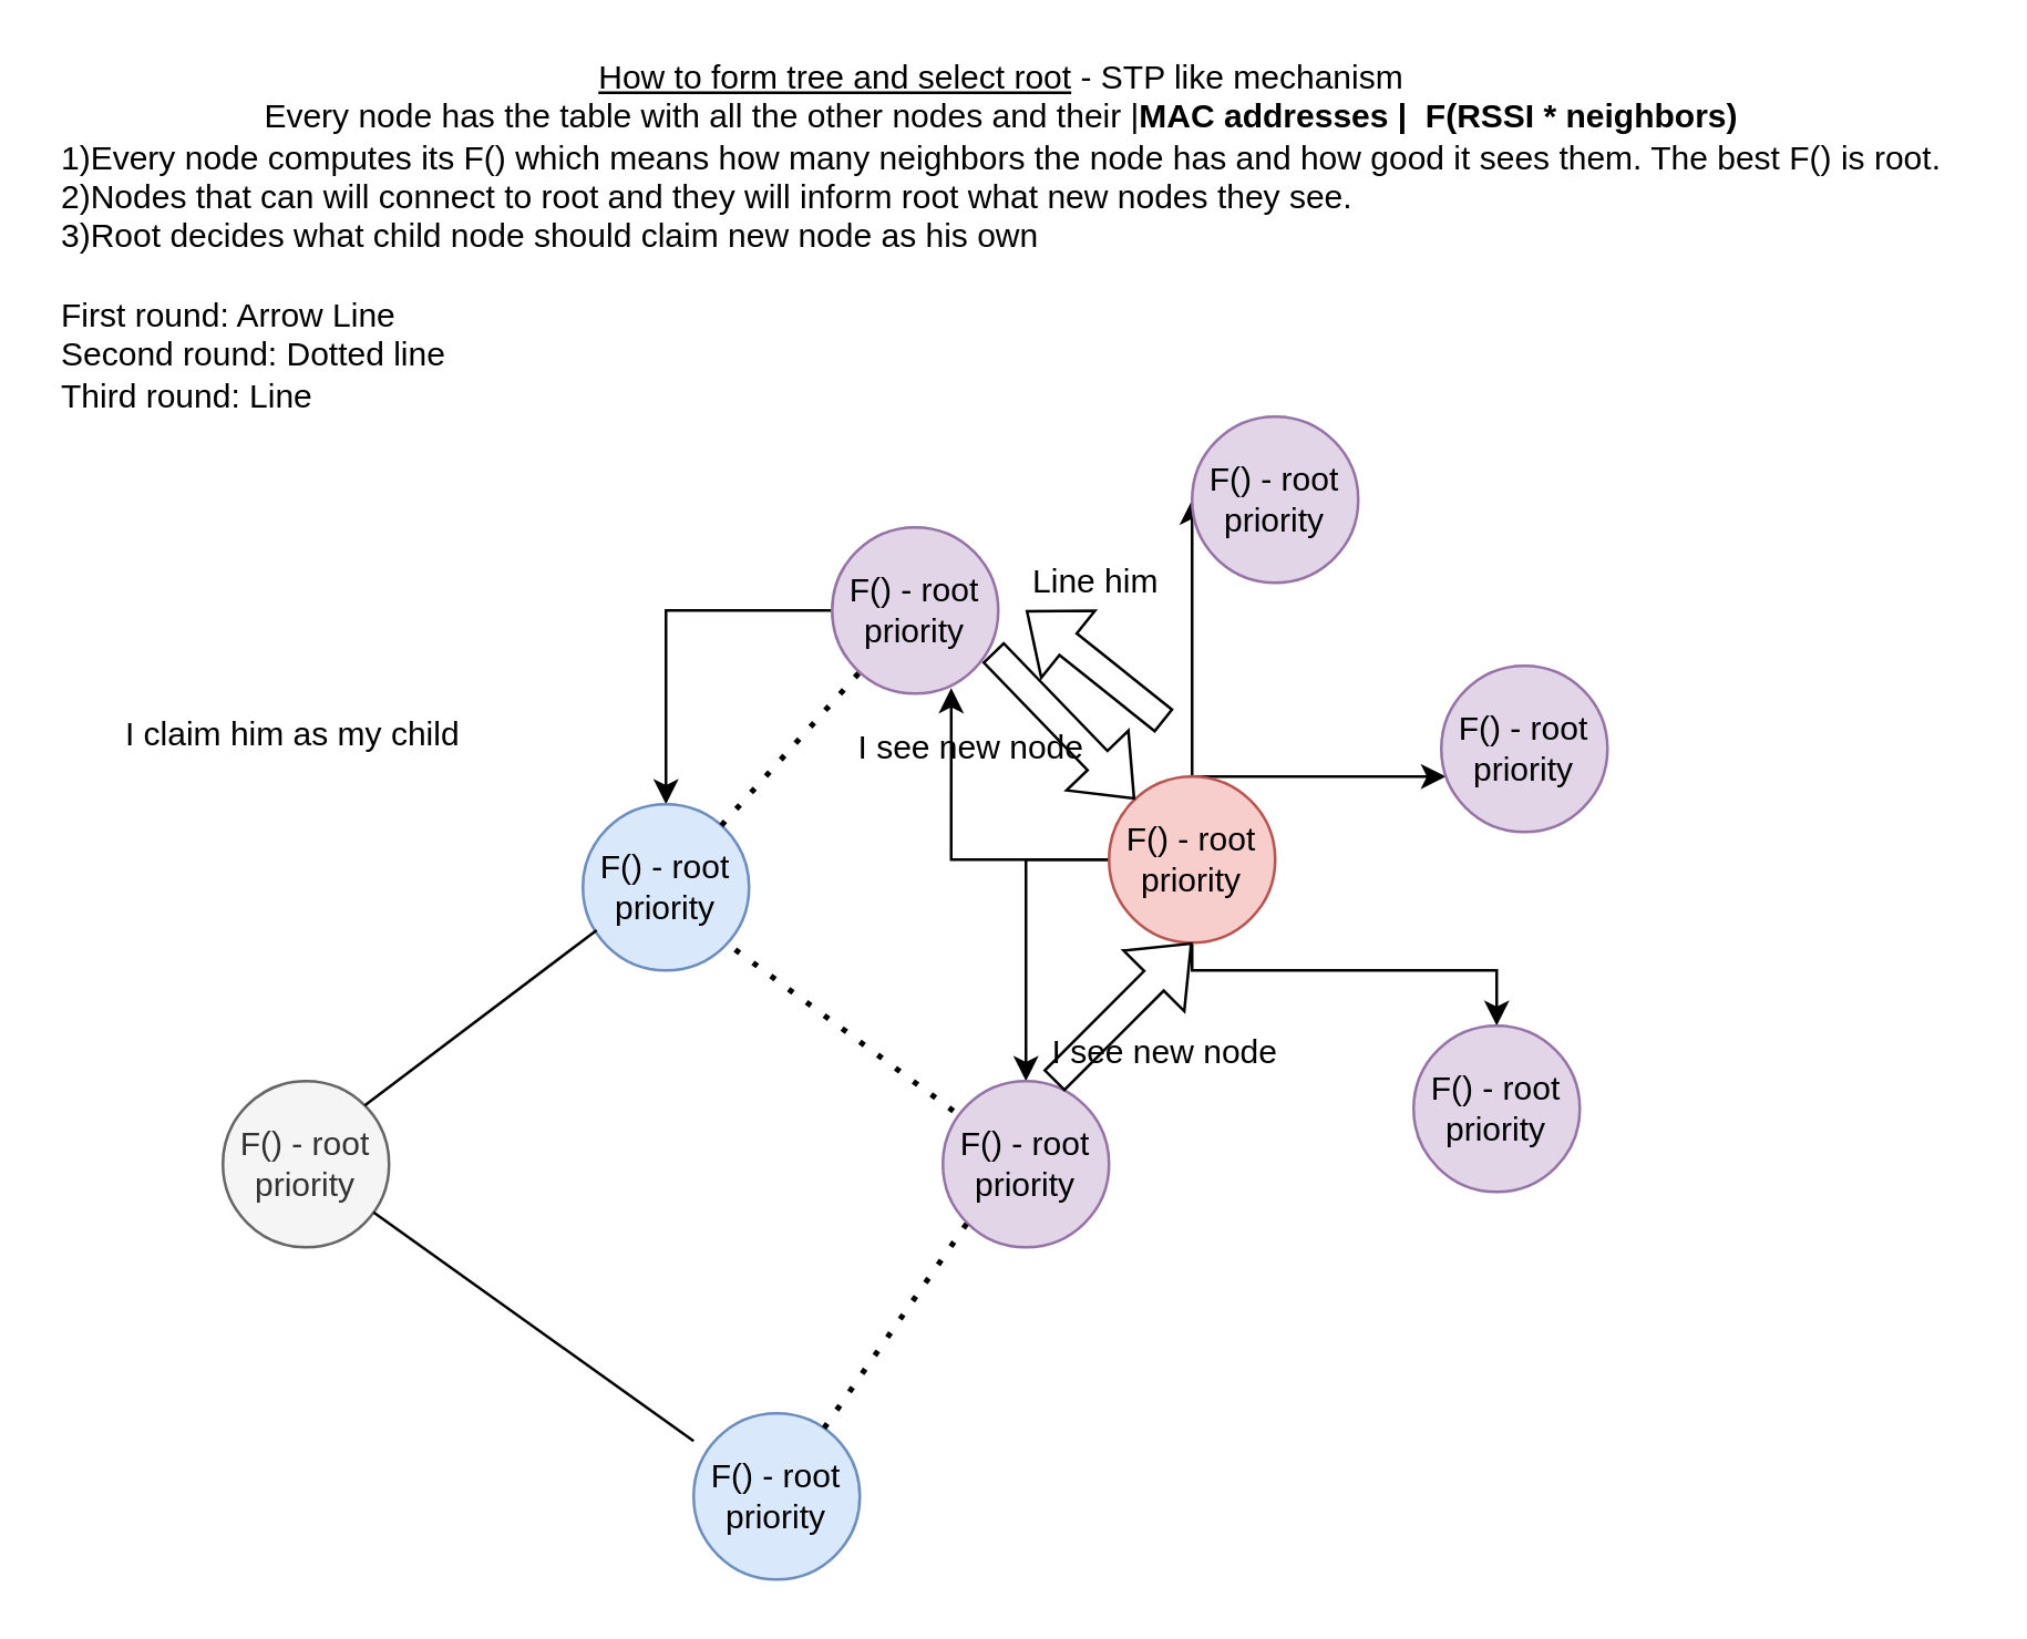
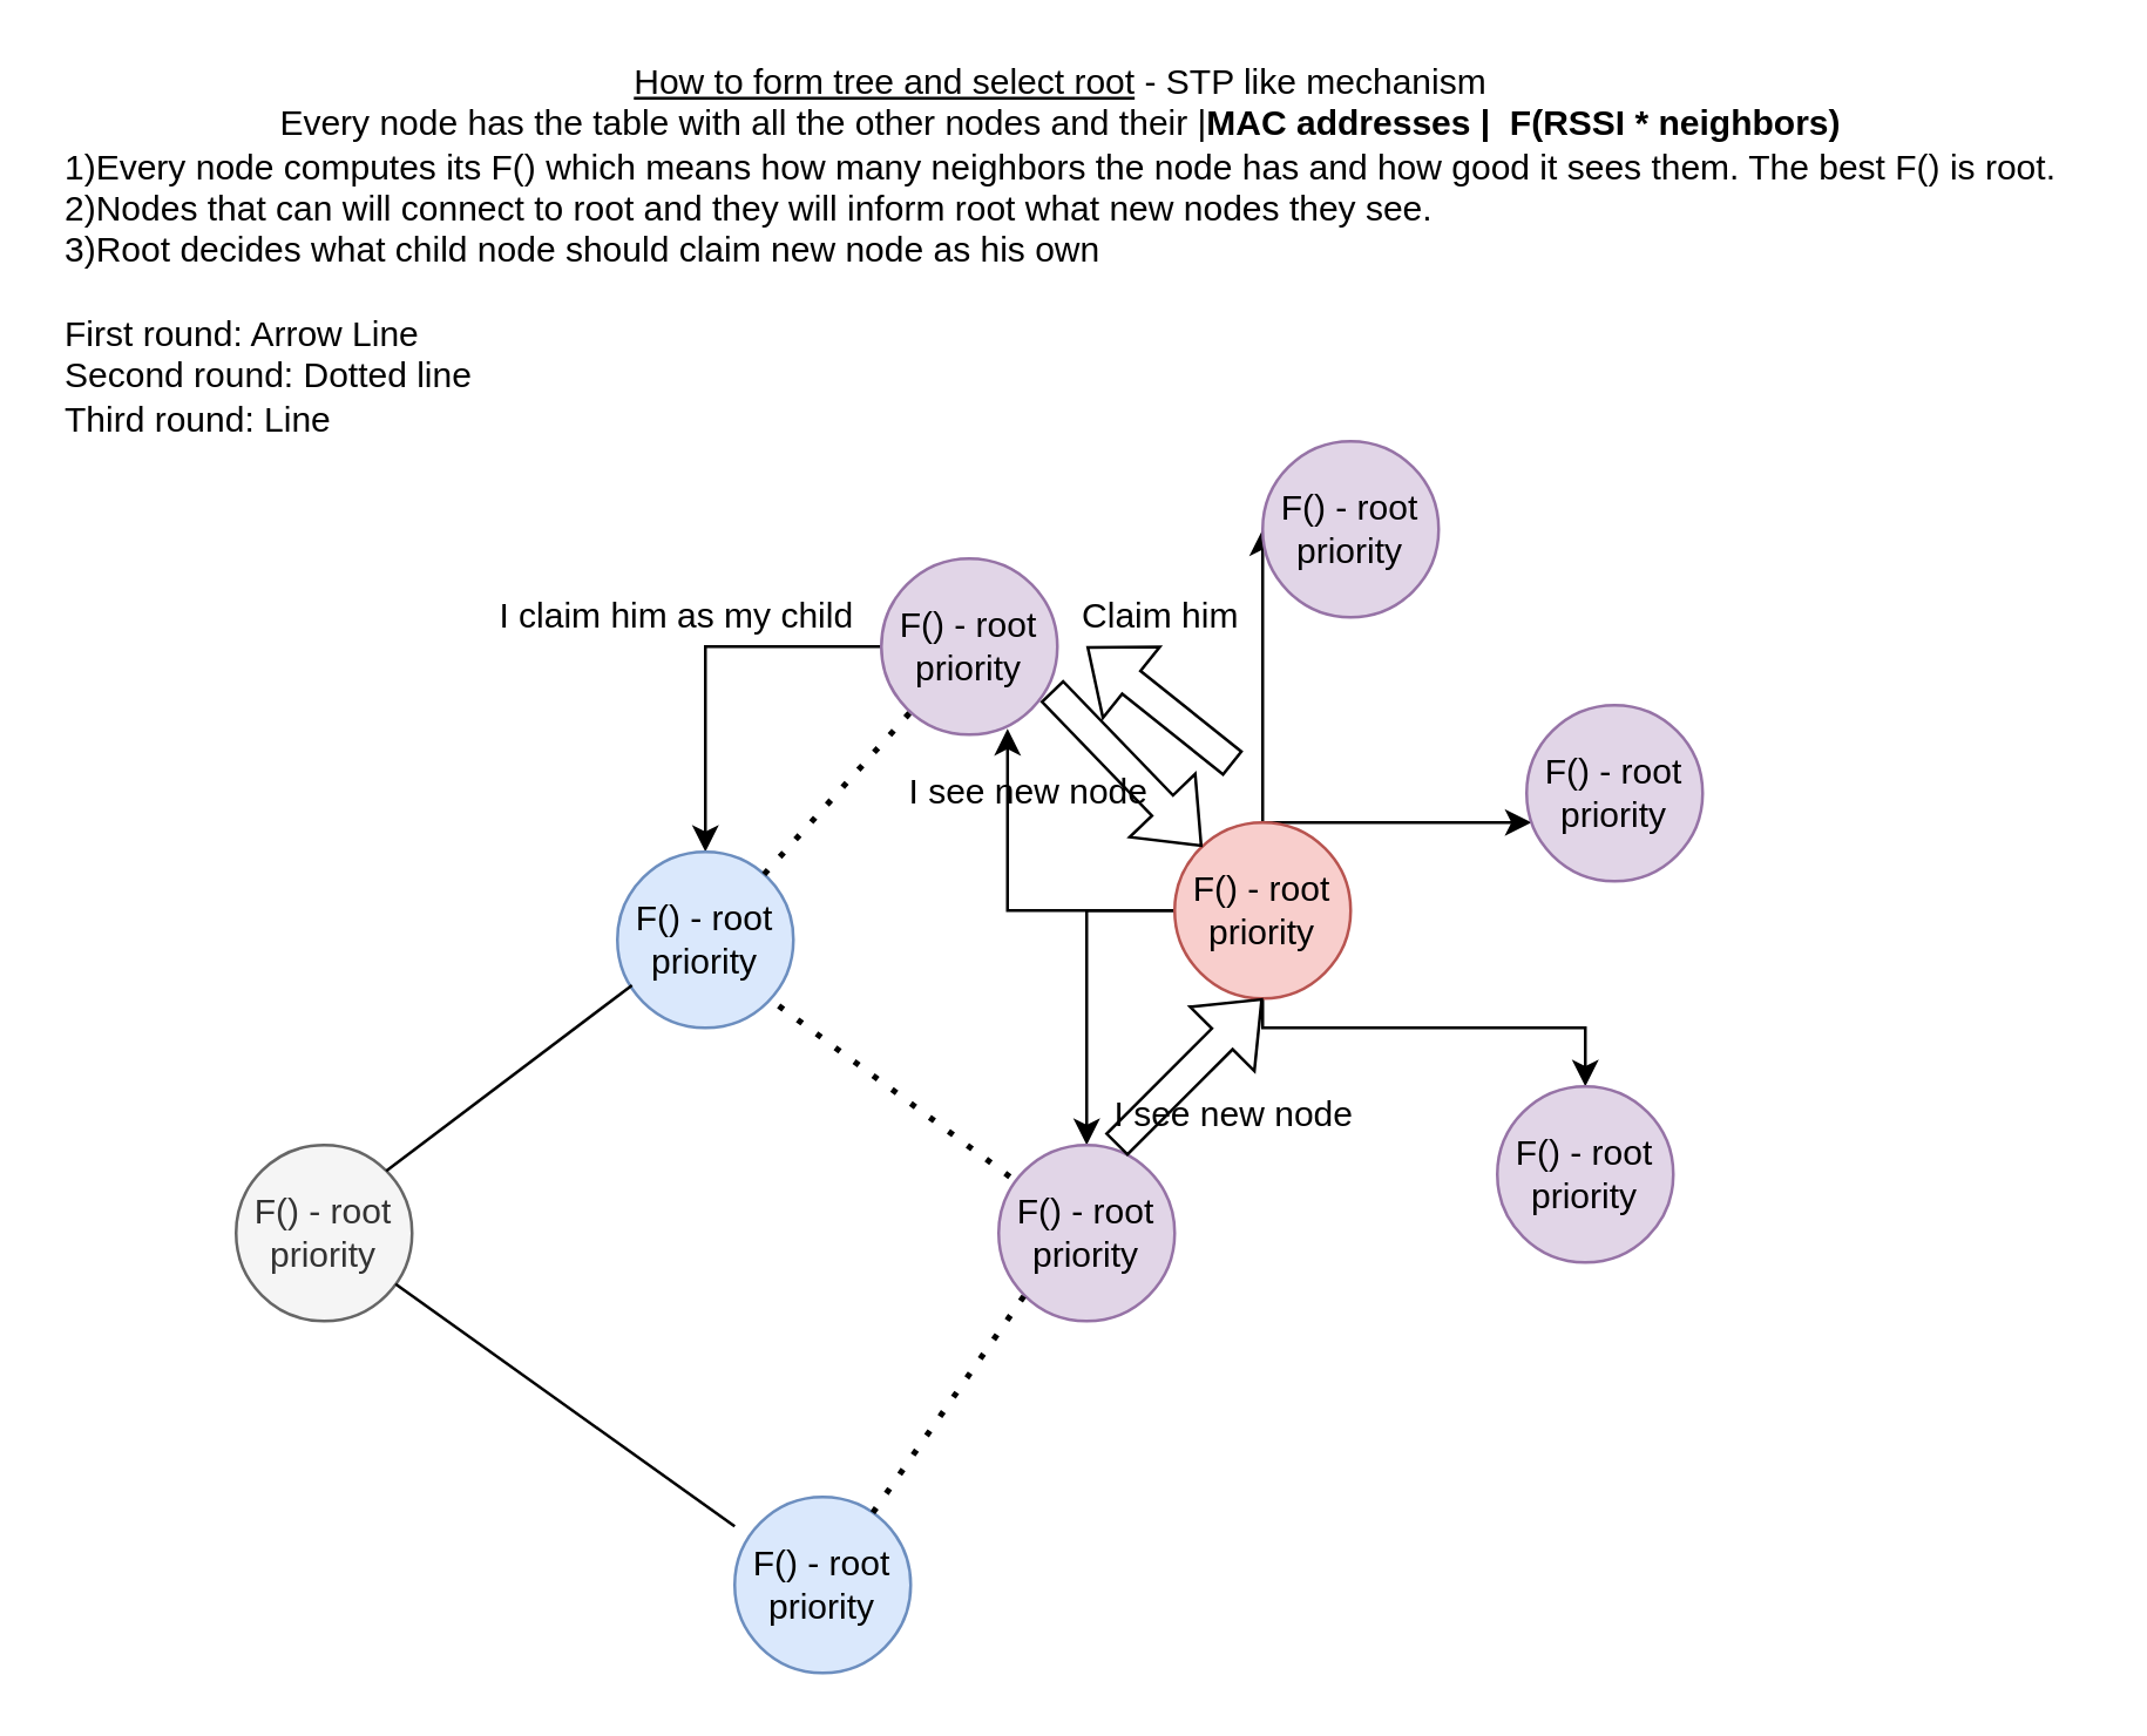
- <mxCell id="28" value="Line him" style="text;html=1;align=center;verticalAlign=middle;resizable=0;points=[];autosize=1;strokeColor=none;fillColor=none;" vertex="1" parent="1"><mxGeometry x="360" y="200" width="70" height="20" as="geometry" /></mxCell>
+ <mxCell id="28" value="Claim him" style="text;html=1;align=center;verticalAlign=middle;resizable=0;points=[];autosize=1;strokeColor=none;fillColor=none;" vertex="1" parent="1"><mxGeometry x="360" y="200" width="70" height="20" as="geometry" /></mxCell>
- <mxCell id="29" value="I claim him as my child" style="text;html=1;align=center;verticalAlign=middle;resizable=0;points=[];autosize=1;strokeColor=none;fillColor=none;" vertex="1" parent="1"><mxGeometry x="35" y="255" width="140" height="20" as="geometry" /></mxCell>
+ <mxCell id="29" value="I claim him as my child" style="text;html=1;align=center;verticalAlign=middle;resizable=0;points=[];autosize=1;strokeColor=none;fillColor=none;" vertex="1" parent="1"><mxGeometry x="160" y="200" width="140" height="20" as="geometry" /></mxCell>
